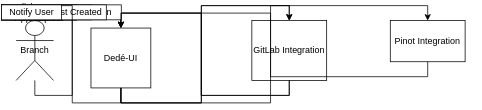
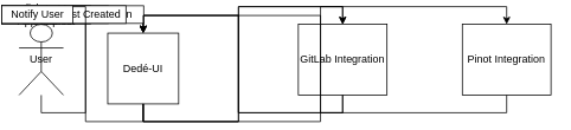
- <mxCell id="5" value="Pinot Integration" style="whiteSpace=wrap;html=1;" vertex="1" parent="1"><mxGeometry x="520" y="20" width="100" height="55" as="geometry" /></mxCell>
+ <mxCell id="5" value="Pinot Integration" style="whiteSpace=wrap;html=1;" vertex="1" parent="1"><mxGeometry x="520" y="20" width="100" height="80" as="geometry" /></mxCell>
- <mxCell id="2" value="Branch" style="shape=umlActor;whiteSpace=wrap;html=1;" vertex="1" parent="1"><mxGeometry x="20" y="20" width="50" height="80" as="geometry" /></mxCell>
+ <mxCell id="2" value="User" style="shape=umlActor;whiteSpace=wrap;html=1;" vertex="1" parent="1"><mxGeometry x="20" y="20" width="50" height="80" as="geometry" /></mxCell>
